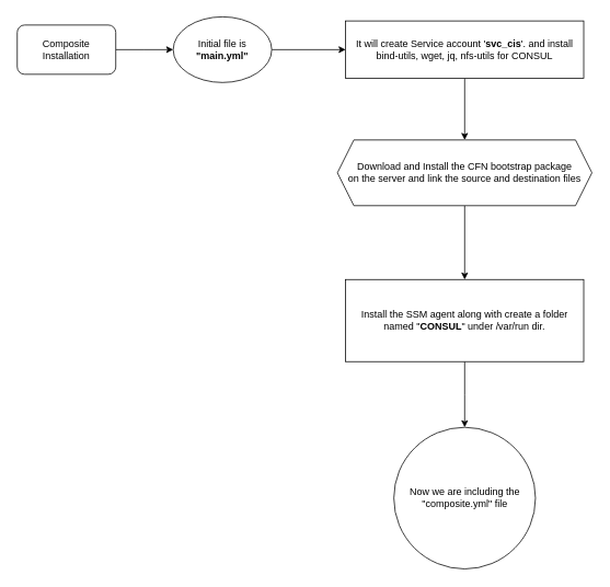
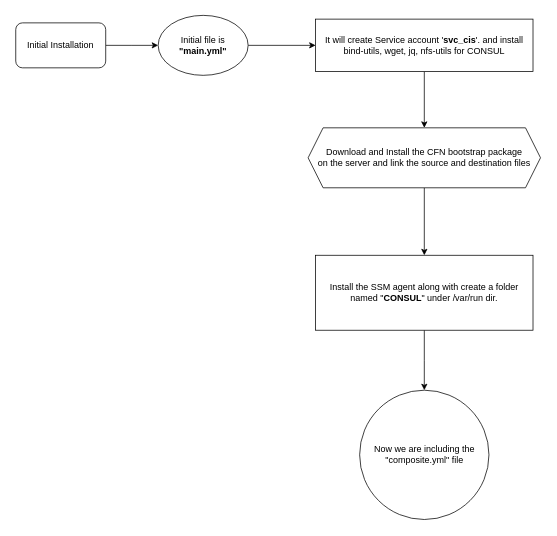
- <mxCell id="3" value="Composite Installation" style="rounded=1;whiteSpace=wrap;html=1;" vertex="1" parent="1"><mxGeometry x="20" y="30" width="120" height="60" as="geometry" /></mxCell>
+ <mxCell id="3" value="Initial Installation" style="rounded=1;whiteSpace=wrap;html=1;" vertex="1" parent="1"><mxGeometry x="20" y="30" width="120" height="60" as="geometry" /></mxCell>
